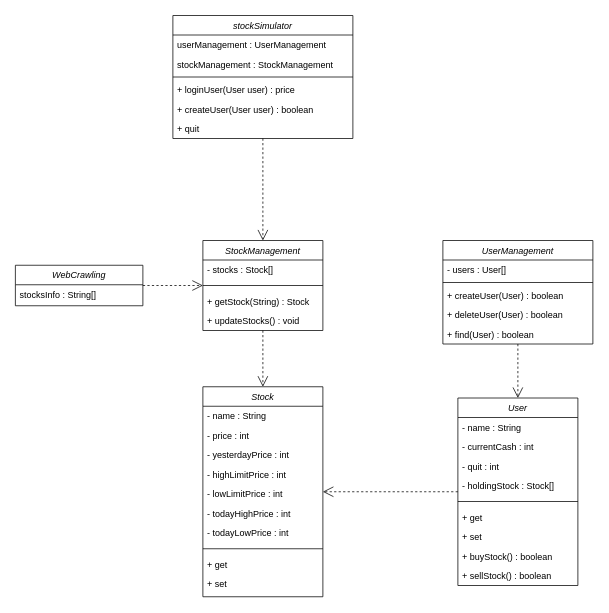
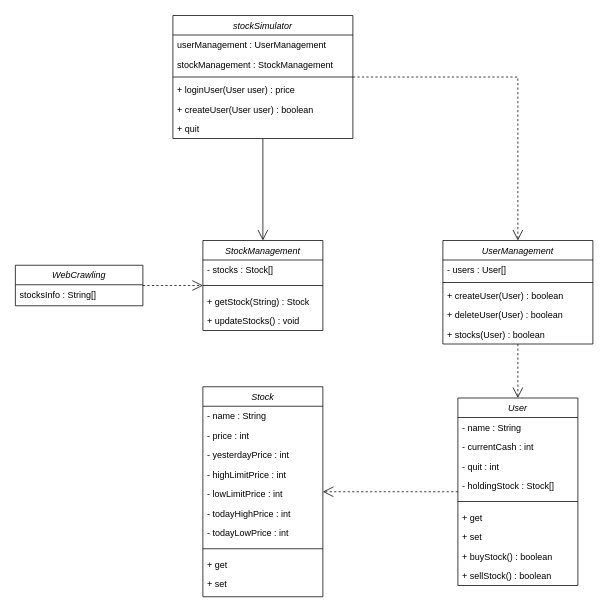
+ <mxCell id="41" value="" style="endArrow=open;endSize=12;dashed=1;html=1;rounded=0;" parent="1" source="34" target="23" edge="1"><mxGeometry width="160" relative="1" as="geometry"><mxPoint x="530" y="180" as="sourcePoint" /><mxPoint x="690" y="180" as="targetPoint" /><Array as="points"><mxPoint x="690" y="102" /></Array></mxGeometry></mxCell>
- <mxCell id="42" value="" style="endArrow=open;endSize=12;dashed=1;html=1;rounded=0;" parent="1" source="34" target="29" edge="1"><mxGeometry width="160" relative="1" as="geometry"><mxPoint x="530" y="180" as="sourcePoint" /><mxPoint x="690" y="180" as="targetPoint" /><Array as="points" /></mxGeometry></mxCell>
+ <mxCell id="42" value="" style="endArrow=open;endSize=12;dashed=0;html=1;rounded=0;" parent="1" source="34" target="29" edge="1"><mxGeometry width="160" relative="1" as="geometry"><mxPoint x="530" y="180" as="sourcePoint" /><mxPoint x="690" y="180" as="targetPoint" /><Array as="points" /></mxGeometry></mxCell>
- <mxCell id="28" value="+ find(User) : boolean" style="text;align=left;verticalAlign=top;spacingLeft=4;spacingRight=4;overflow=hidden;rotatable=0;points=[[0,0.5],[1,0.5]];portConstraint=eastwest;" parent="23" vertex="1"><mxGeometry y="112" width="200" height="26" as="geometry" /></mxCell>
+ <mxCell id="28" value="+ stocks(User) : boolean" style="text;align=left;verticalAlign=top;spacingLeft=4;spacingRight=4;overflow=hidden;rotatable=0;points=[[0,0.5],[1,0.5]];portConstraint=eastwest;" parent="23" vertex="1"><mxGeometry y="112" width="200" height="26" as="geometry" /></mxCell>
- <mxCell id="44" value="" style="endArrow=open;endSize=12;dashed=1;html=1;rounded=0;" parent="1" source="29" target="2" edge="1"><mxGeometry width="160" relative="1" as="geometry"><mxPoint x="530" y="180" as="sourcePoint" /><mxPoint x="690" y="180" as="targetPoint" /><Array as="points" /></mxGeometry></mxCell>
